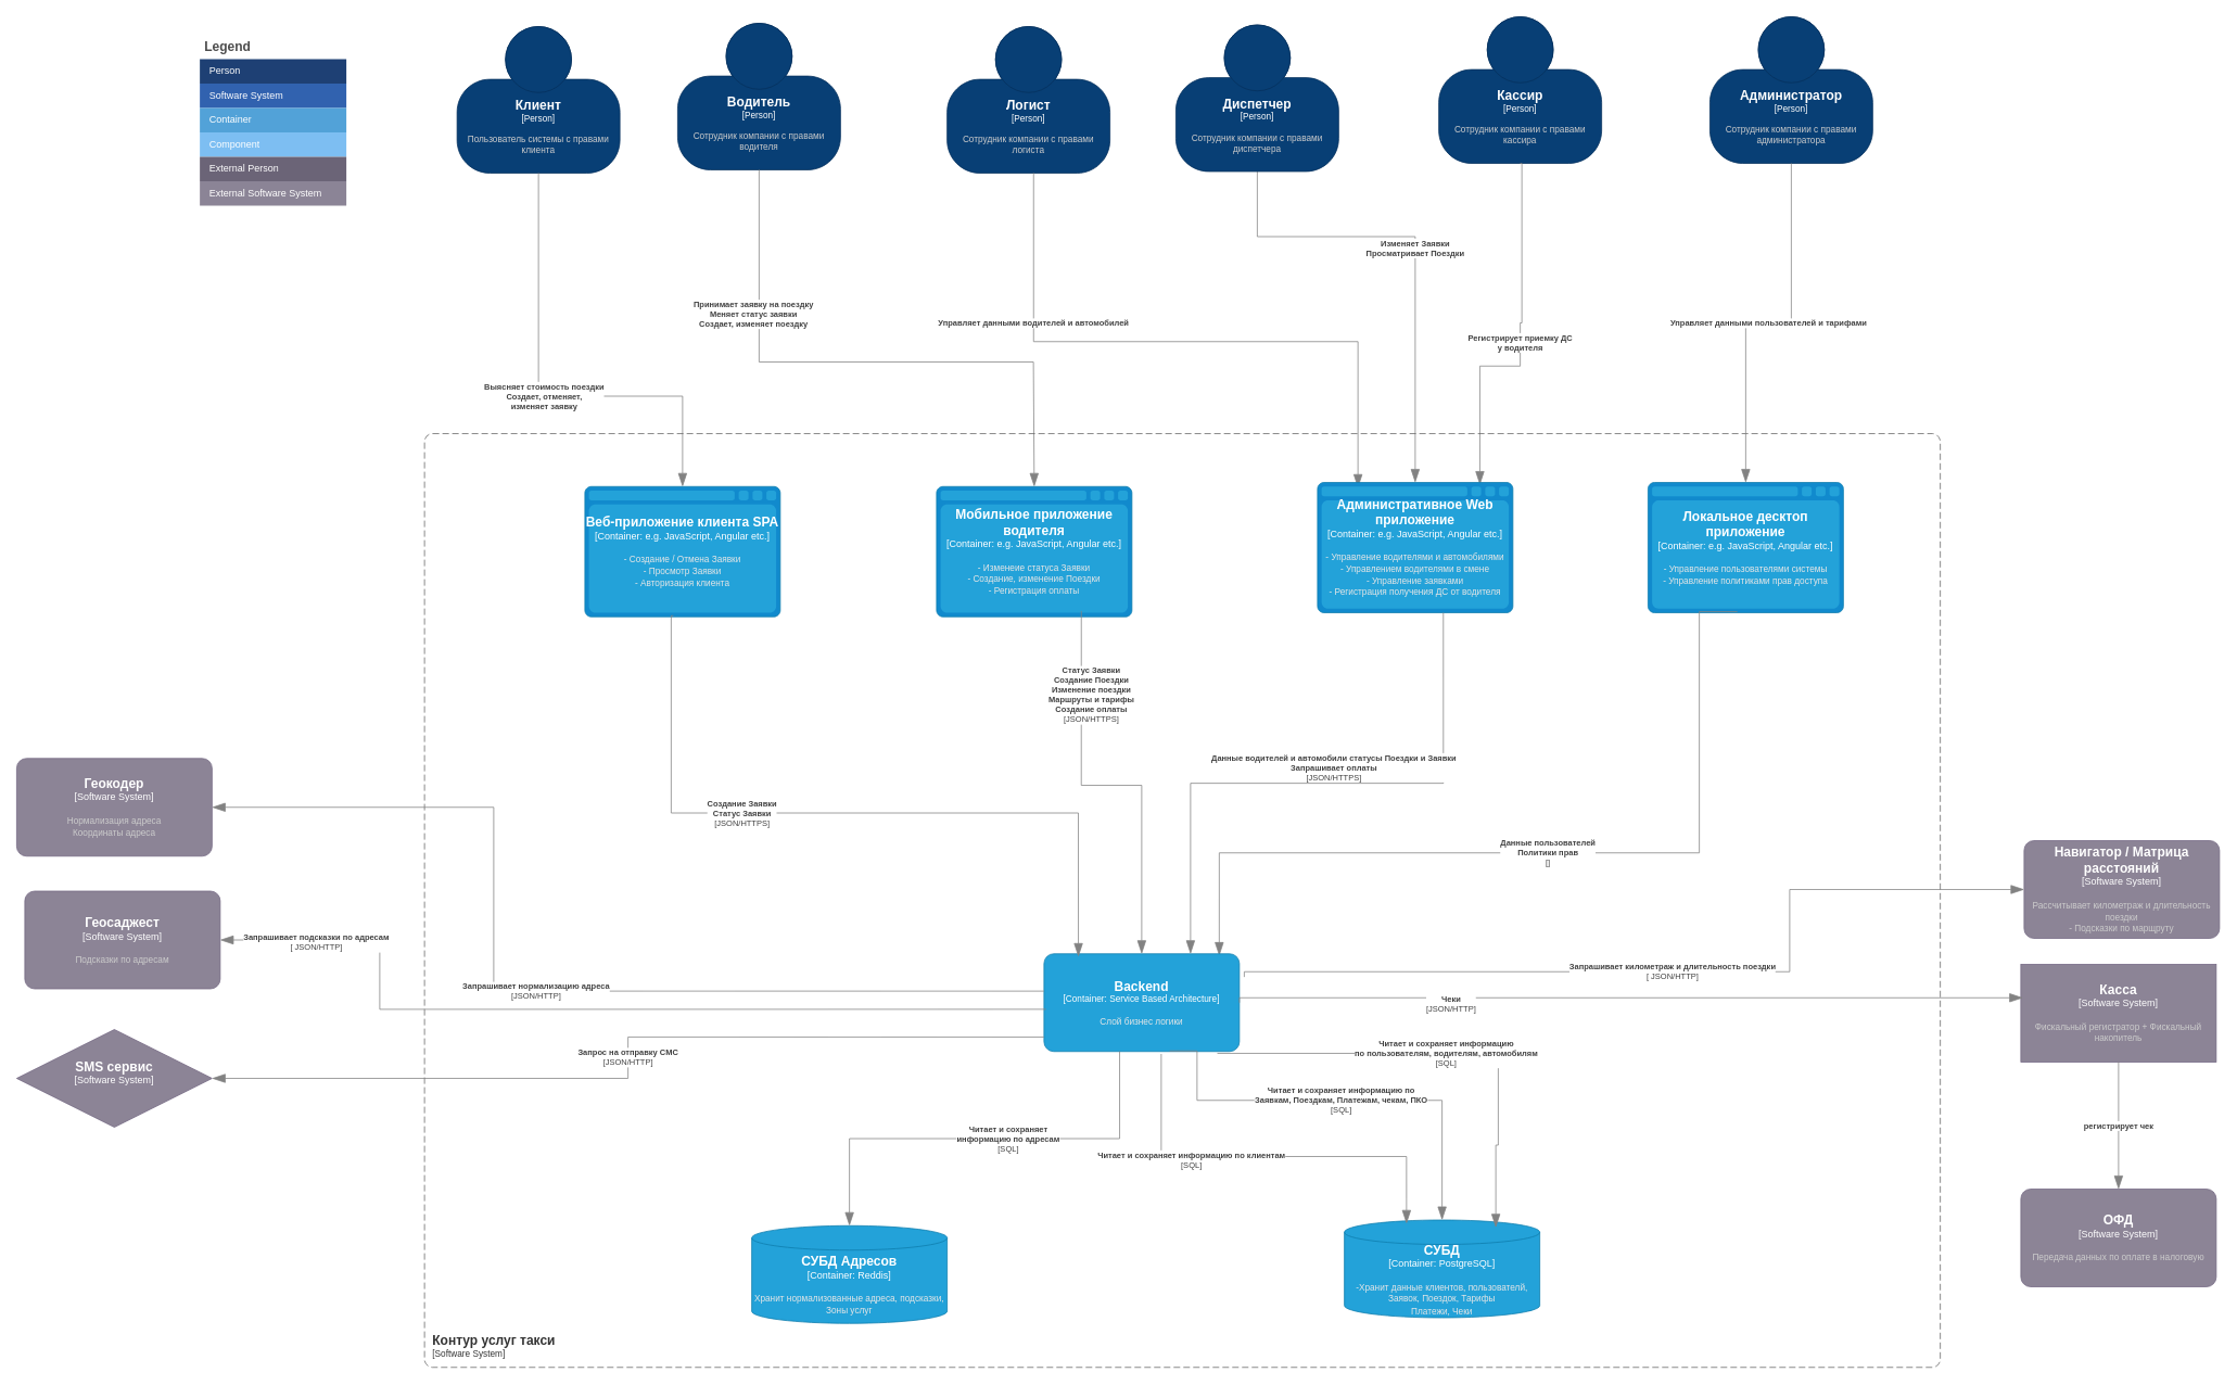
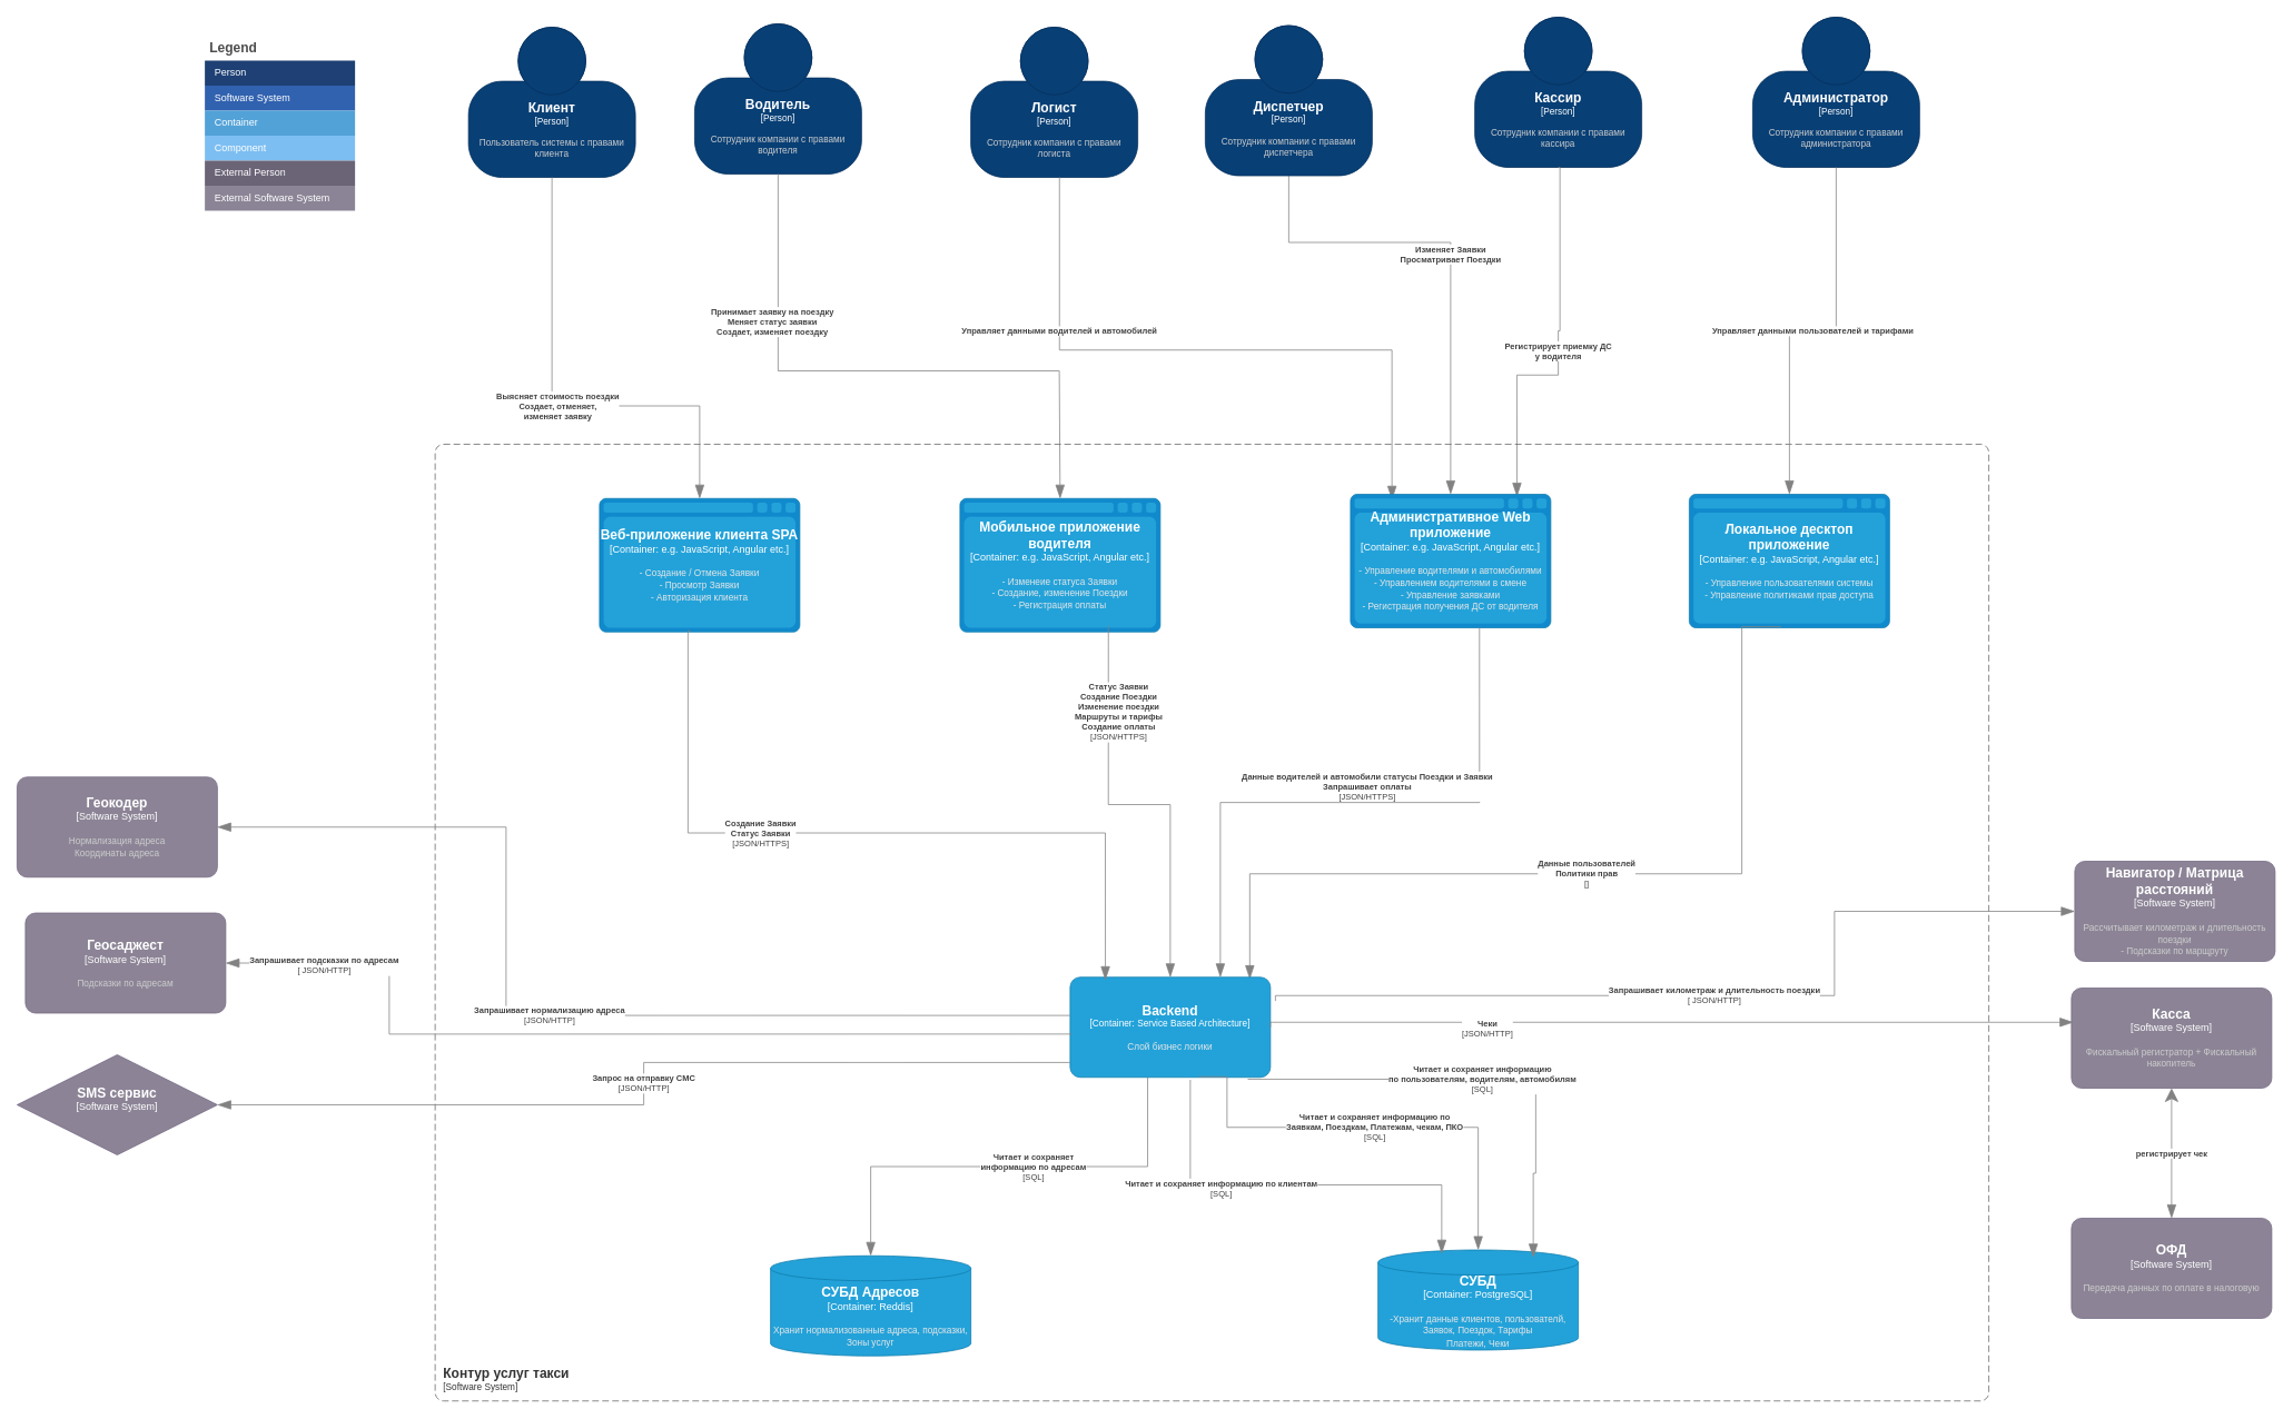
- <mxCell id="23" value="&lt;font style=&quot;font-size: 16px&quot;&gt;&lt;b&gt;Касса &lt;/b&gt;&lt;/font&gt;&lt;div&gt;[Software System]&lt;/div&gt;&lt;br&gt;&lt;div&gt;&lt;font style=&quot;font-size: 11px&quot;&gt;&lt;font color=&quot;#cccccc&quot;&gt;Фискальный регистратор + Фискальный накопитель&lt;/font&gt;&lt;/div&gt;" style="whiteSpace=wrap;html=1;labelBackgroundColor=none;fillColor=#8C8496;fontColor=#ffffff;align=center;arcSize=10;strokeColor=#736782;metaEdit=1;resizable=0;points=[[0.25,0,0],[0.5,0,0],[0.75,0,0],[1,0.25,0],[1,0.5,0],[1,0.75,0],[0.75,1,0],[0.5,1,0],[0.25,1,0],[0,0.75,0],[0,0.5,0],[0,0.25,0]];rounded=0;" parent="1" vertex="1"><mxGeometry x="2482" y="1184" width="240" height="120" as="geometry" /></mxCell>
+ <mxCell id="23" value="&lt;font style=&quot;font-size: 16px&quot;&gt;&lt;b&gt;Касса &lt;/b&gt;&lt;/font&gt;&lt;div&gt;[Software System]&lt;/div&gt;&lt;br&gt;&lt;div&gt;&lt;font style=&quot;font-size: 11px&quot;&gt;&lt;font color=&quot;#cccccc&quot;&gt;Фискальный регистратор + Фискальный накопитель&lt;/font&gt;&lt;/div&gt;" style="rounded=1;whiteSpace=wrap;html=1;labelBackgroundColor=none;fillColor=#8C8496;fontColor=#ffffff;align=center;arcSize=10;strokeColor=#736782;metaEdit=1;resizable=0;points=[[0.25,0,0],[0.5,0,0],[0.75,0,0],[1,0.25,0],[1,0.5,0],[1,0.75,0],[0.75,1,0],[0.5,1,0],[0.25,1,0],[0,0.75,0],[0,0.5,0],[0,0.25,0]];" parent="1" vertex="1"><mxGeometry x="2482" y="1184" width="240" height="120" as="geometry" /></mxCell>
- <mxCell id="25" value="&lt;div style=&quot;text-align: left&quot;&gt;&lt;div style=&quot;text-align: center&quot;&gt;&lt;b&gt;регистрирует чек &lt;/b&gt;&lt;/div&gt;" style="endArrow=none;html=1;fontSize=10;fontColor=#404040;strokeWidth=1;endFill=1;strokeColor=#828282;elbow=vertical;metaEdit=1;endSize=14;startSize=14;jumpStyle=arc;jumpSize=16;rounded=0;edgeStyle=orthogonalEdgeStyle;entryX=0.5;entryY=1;entryDx=0;entryDy=0;entryPerimeter=0;startArrow=blockThin;startFill=1;" parent="1" source="24" target="23" edge="1"><mxGeometry x="-0.002" width="240" relative="1" as="geometry"><mxPoint x="1782" y="694" as="sourcePoint" /><mxPoint x="2022" y="694" as="targetPoint" /><mxPoint as="offset" /></mxGeometry></mxCell>
+ <mxCell id="25" value="&lt;div style=&quot;text-align: left&quot;&gt;&lt;div style=&quot;text-align: center&quot;&gt;&lt;b&gt;регистрирует чек &lt;/b&gt;&lt;/div&gt;" style="endArrow=classic;html=1;fontSize=10;fontColor=#404040;strokeWidth=1;endFill=1;strokeColor=#828282;elbow=vertical;metaEdit=1;endSize=14;startSize=14;jumpStyle=arc;jumpSize=16;rounded=0;edgeStyle=orthogonalEdgeStyle;entryX=0.5;entryY=1;entryDx=0;entryDy=0;entryPerimeter=0;startArrow=blockThin;startFill=1;" parent="1" source="24" target="23" edge="1"><mxGeometry x="-0.002" width="240" relative="1" as="geometry"><mxPoint x="1782" y="694" as="sourcePoint" /><mxPoint x="2022" y="694" as="targetPoint" /><mxPoint as="offset" /></mxGeometry></mxCell>
